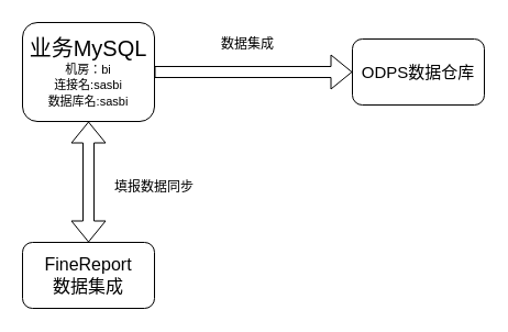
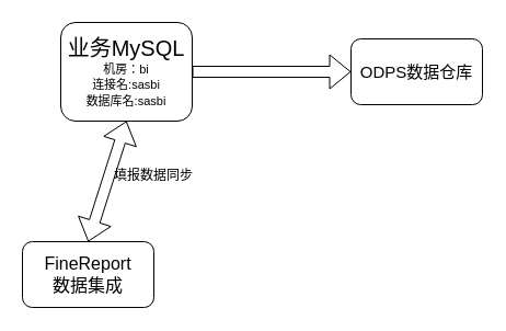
- <mxCell id="6" value="数据集成" style="text;html=1;strokeColor=none;fillColor=none;align=center;verticalAlign=middle;whiteSpace=wrap;rounded=0;" vertex="1" parent="1"><mxGeometry x="200" y="30" width="50" height="20" as="geometry" /></mxCell>
- <mxCell id="2" value="&lt;font style=&quot;font-size: 20px&quot;&gt;&lt;font style=&quot;font-size: 20px&quot;&gt;业务MySQL&lt;/font&gt;&lt;br&gt;&lt;/font&gt;&lt;font style=&quot;font-size: 11px&quot;&gt;机房：bi&lt;br style=&quot;font-size: 11px&quot;&gt;连接名:sasbi&lt;br style=&quot;font-size: 11px&quot;&gt;数据库名:sasbi&lt;/font&gt;" style="rounded=1;whiteSpace=wrap;html=1;" vertex="1" parent="1"><mxGeometry x="20" y="20" width="120" height="90" as="geometry" /></mxCell>
+ <mxCell id="2" value="&lt;font style=&quot;font-size: 20px&quot;&gt;&lt;font style=&quot;font-size: 20px&quot;&gt;业务MySQL&lt;/font&gt;&lt;br&gt;&lt;/font&gt;&lt;font style=&quot;font-size: 11px&quot;&gt;机房：bi&lt;br style=&quot;font-size: 11px&quot;&gt;连接名:sasbi&lt;br style=&quot;font-size: 11px&quot;&gt;数据库名:sasbi&lt;/font&gt;" style="rounded=1;whiteSpace=wrap;html=1;" vertex="1" parent="1"><mxGeometry x="55" y="20" width="120" height="90" as="geometry" /></mxCell>
- <mxCell id="8" value="填报数据同步" style="text;html=1;strokeColor=none;fillColor=none;align=center;verticalAlign=middle;whiteSpace=wrap;rounded=0;" vertex="1" parent="1"><mxGeometry x="90" y="160" width="100" height="20" as="geometry" /></mxCell>
+ <mxCell id="8" value="填报数据同步" style="text;html=1;strokeColor=none;fillColor=none;align=center;verticalAlign=middle;whiteSpace=wrap;rounded=0;" vertex="1" parent="1"><mxGeometry x="90" y="150" width="100" height="20" as="geometry" /></mxCell>
